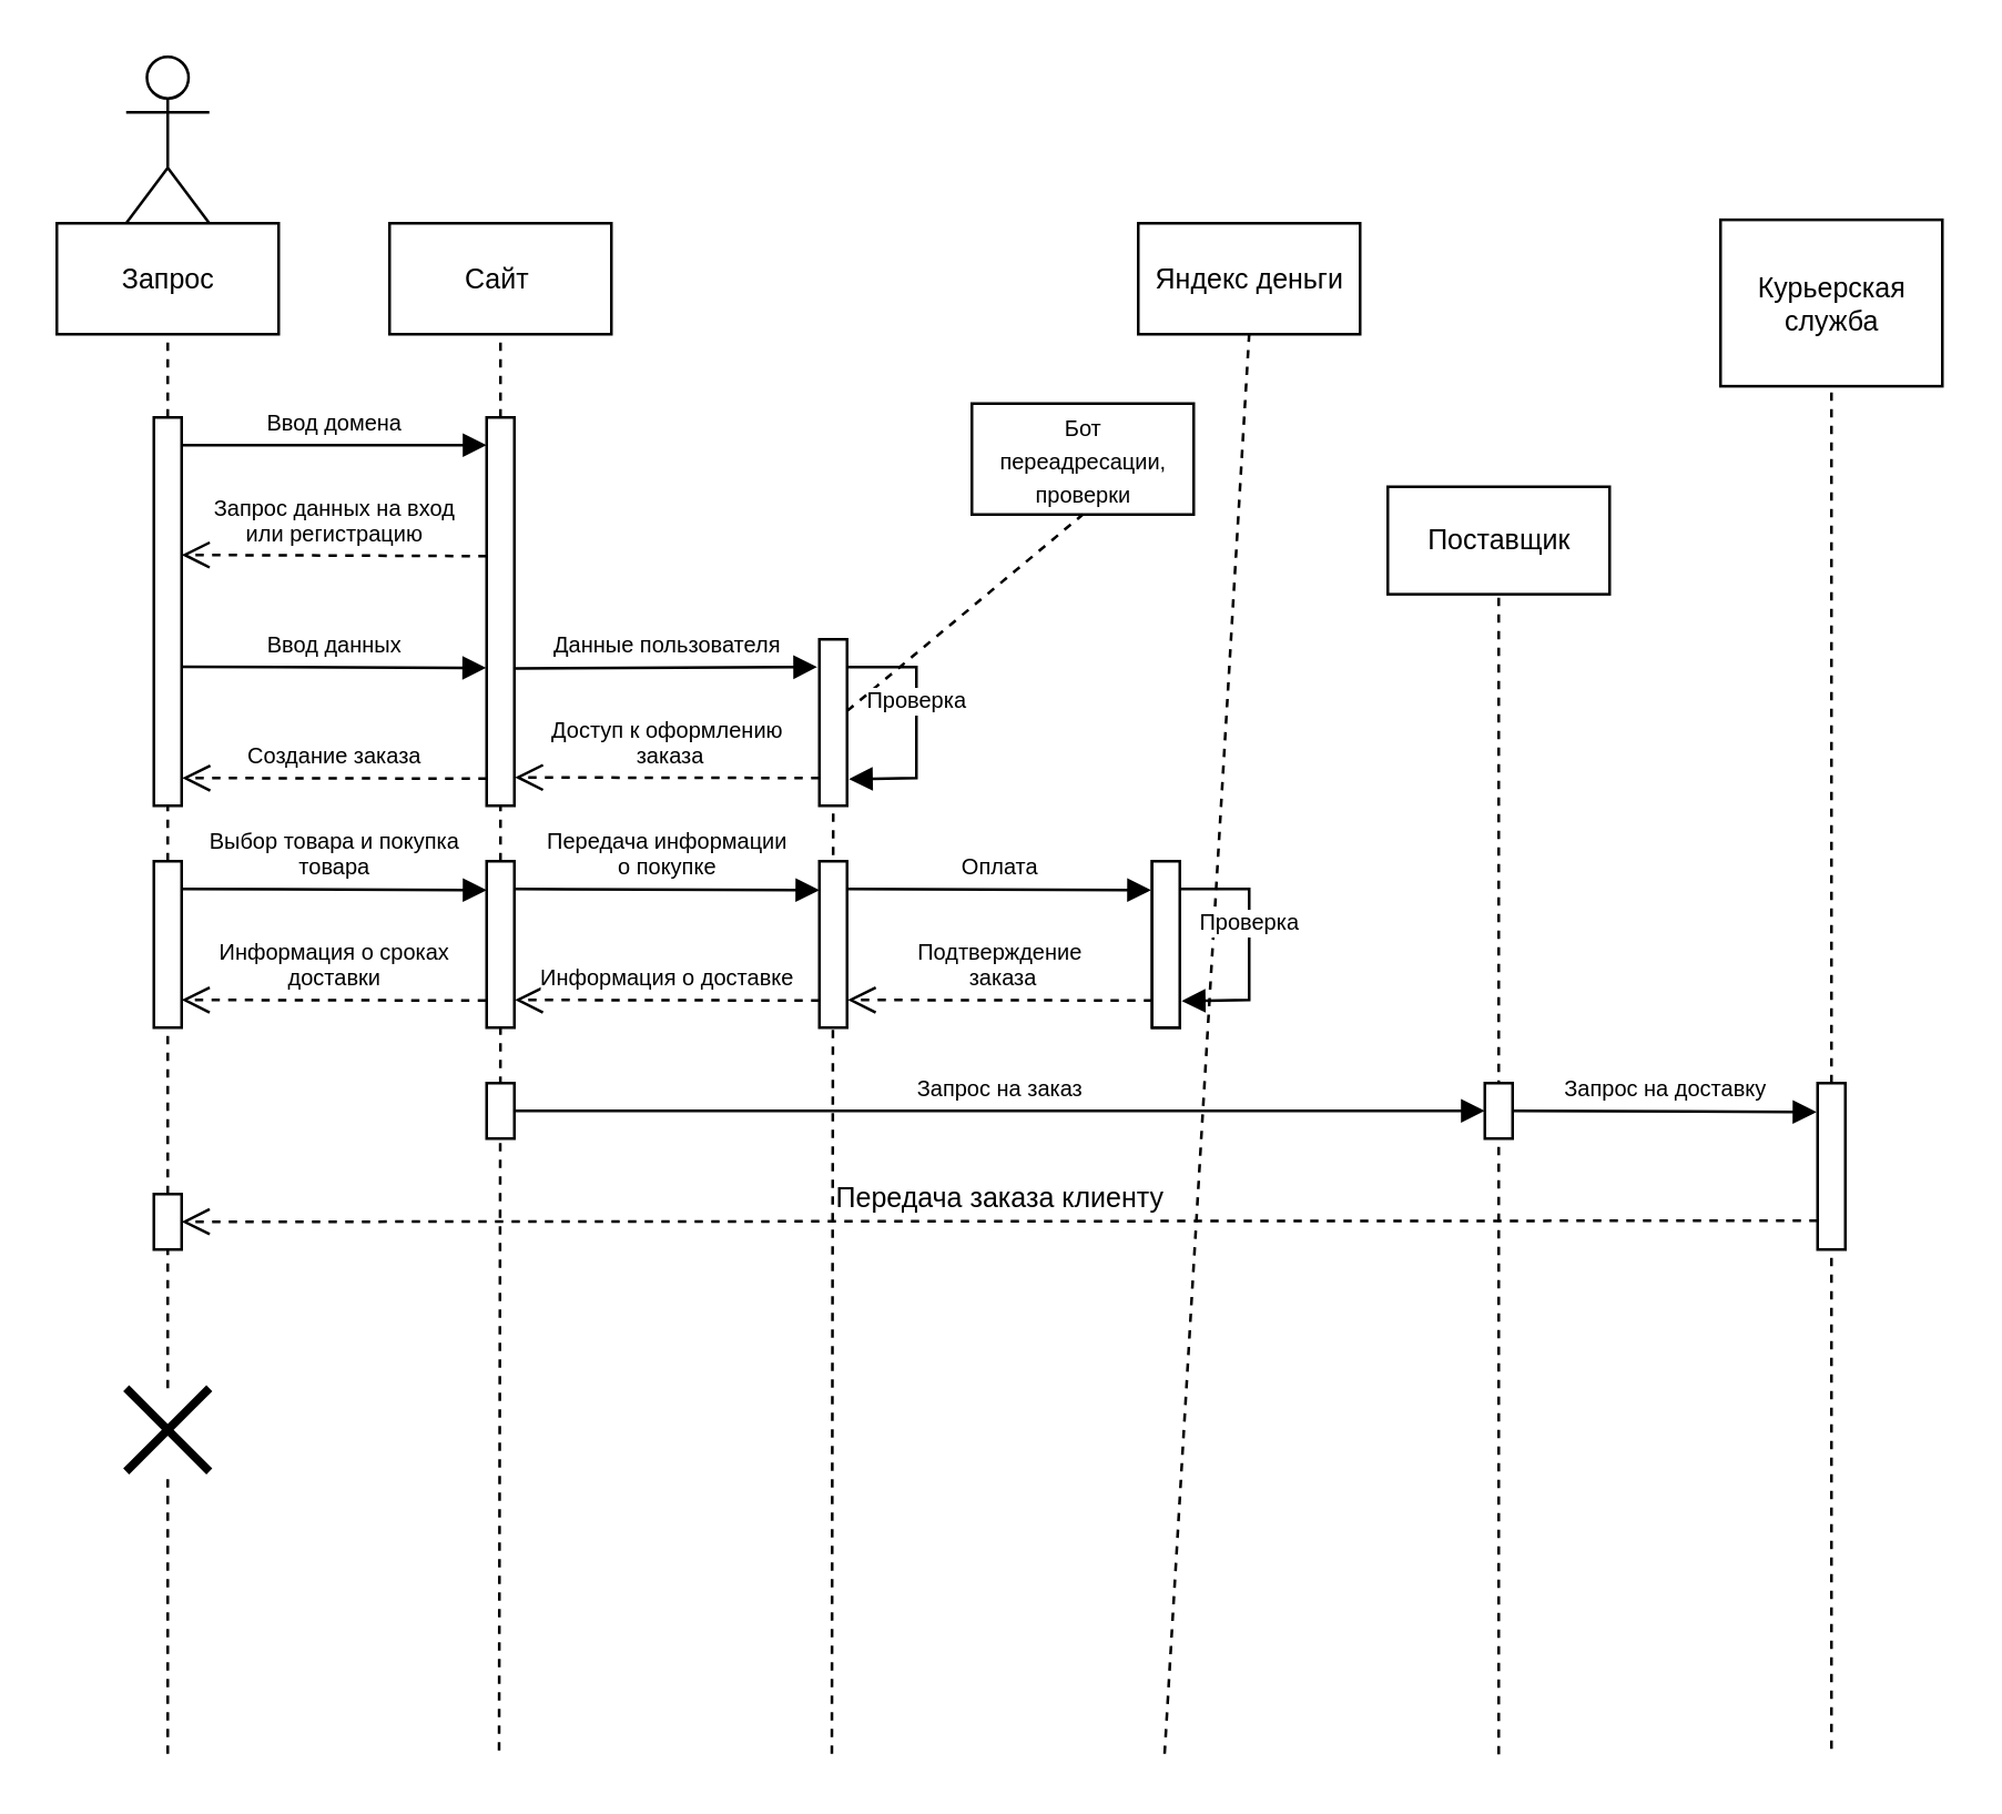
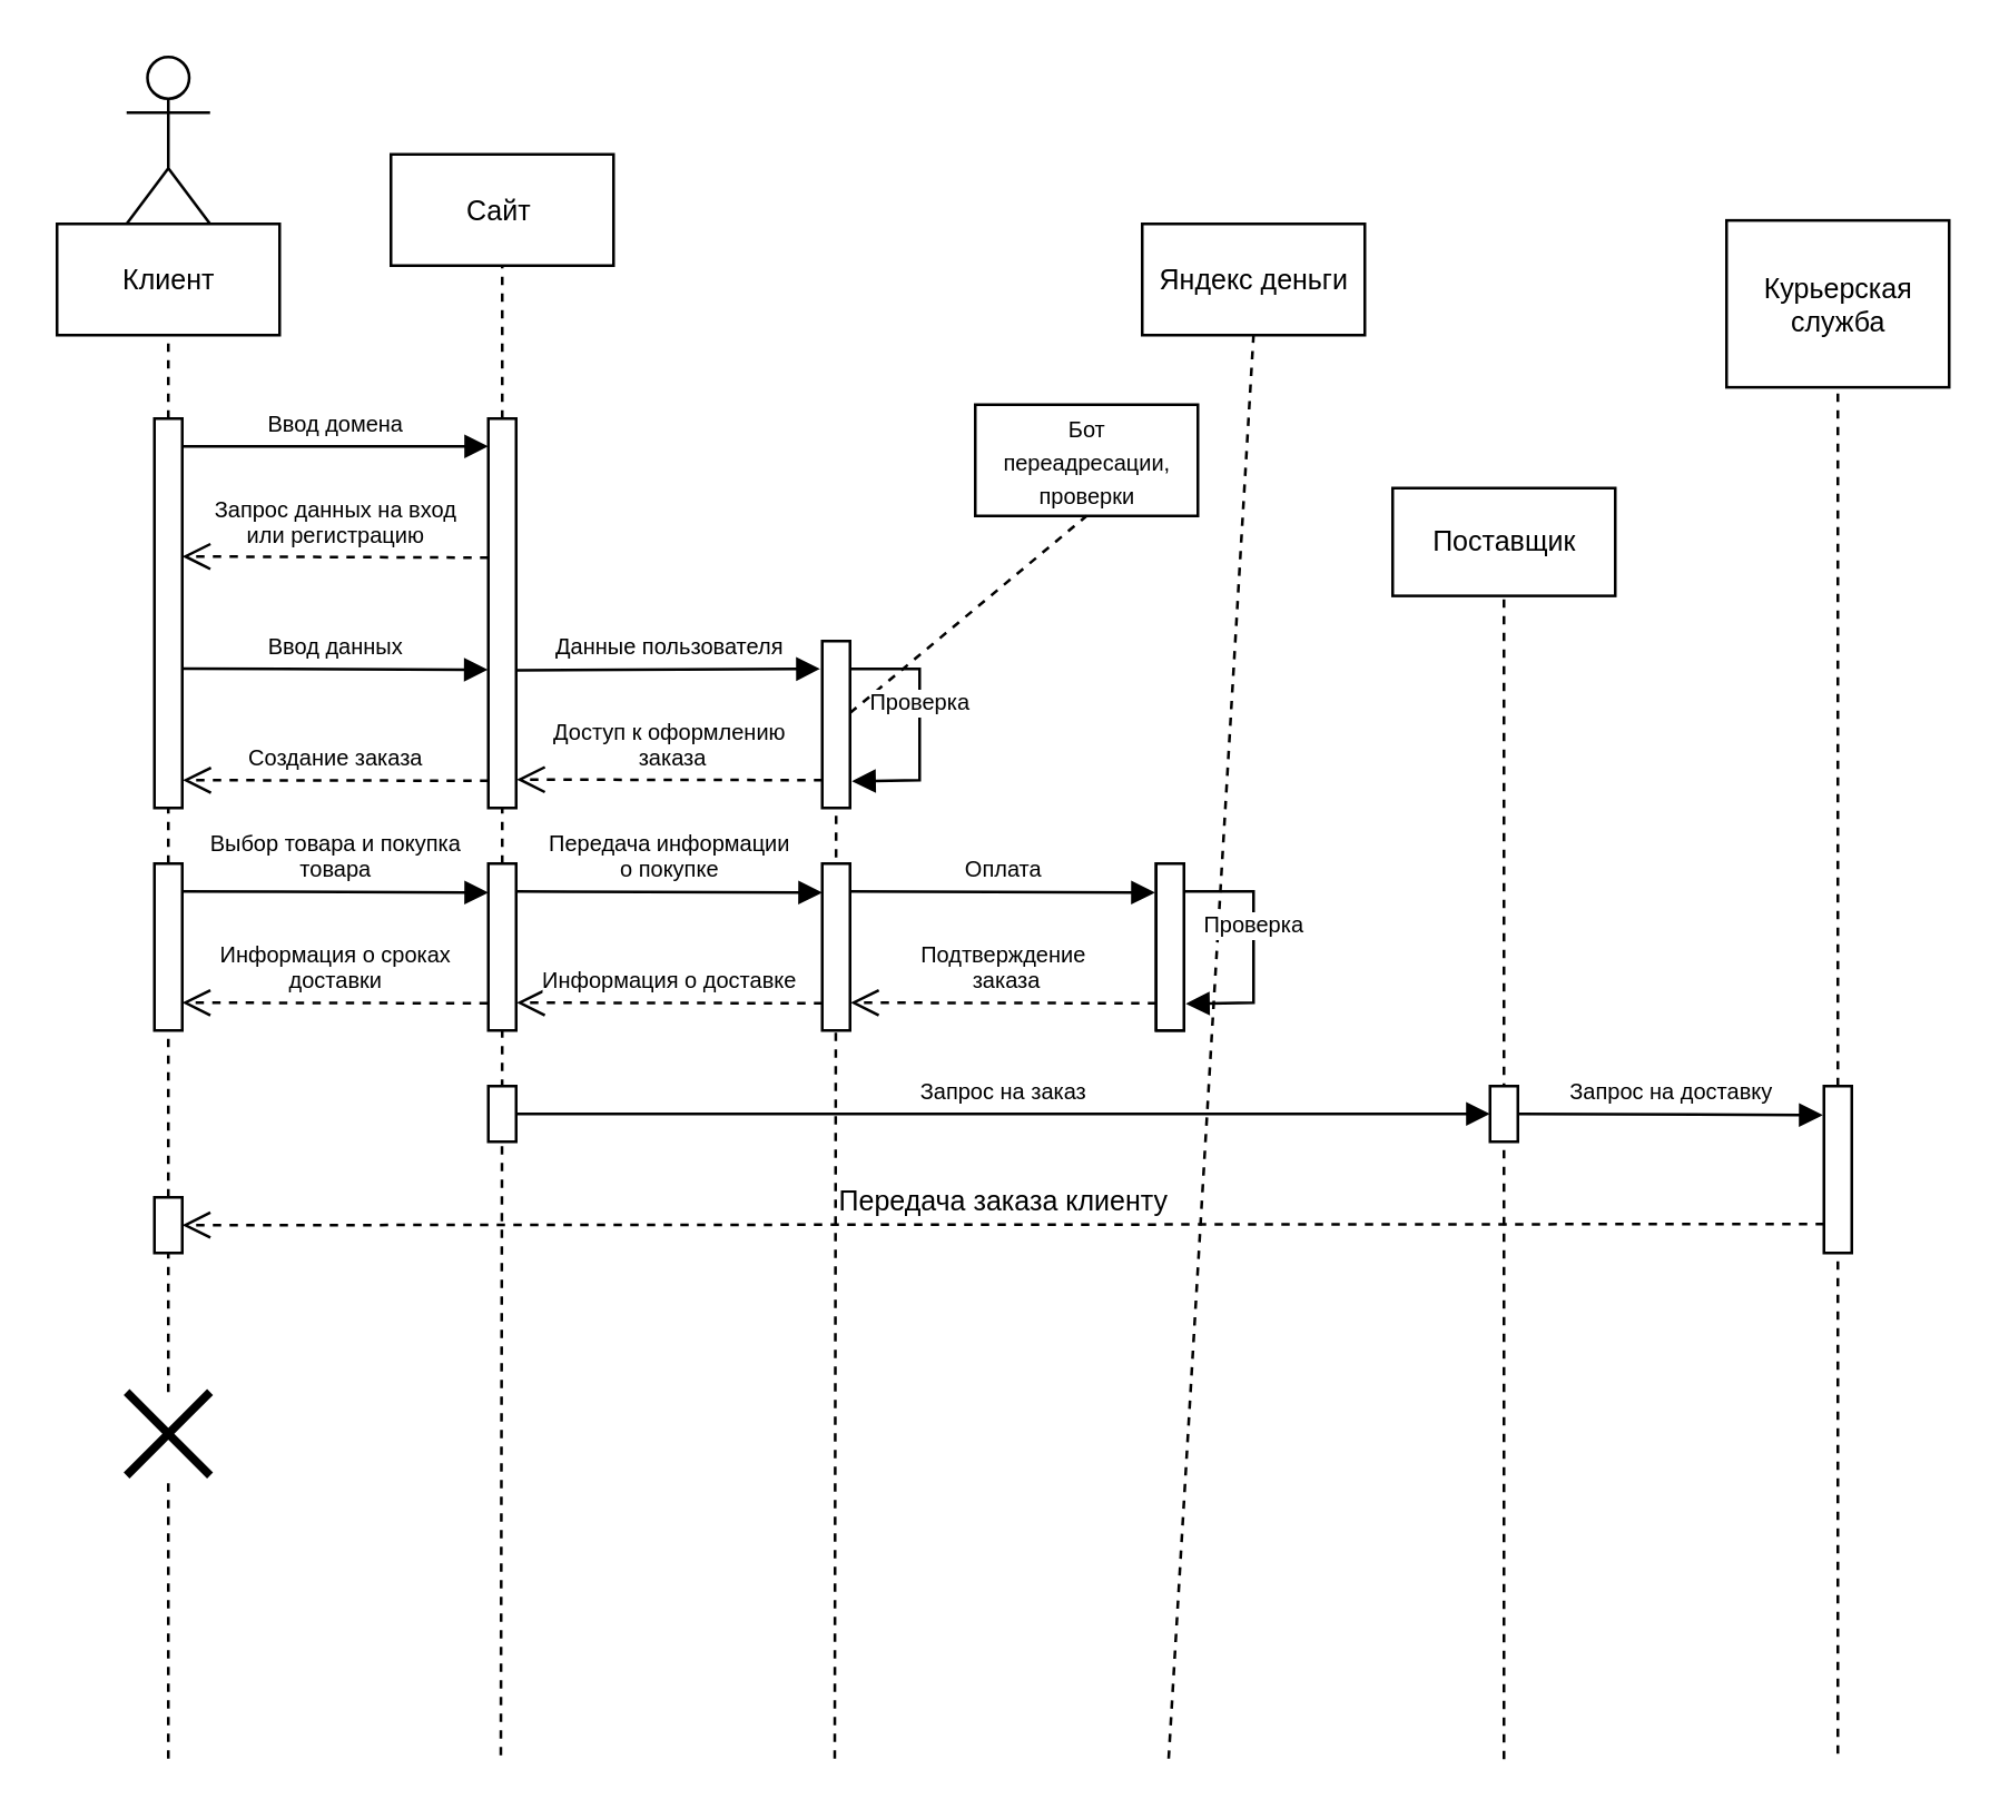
- <mxCell id="7" value="Запрос" style="html=1;fontSize=10;" vertex="1" parent="1"><mxGeometry x="20" y="80" width="80" height="40" as="geometry" /></mxCell>
+ <mxCell id="7" value="Клиент" style="html=1;fontSize=10;" vertex="1" parent="1"><mxGeometry x="20" y="80" width="80" height="40" as="geometry" /></mxCell>
- <mxCell id="2" value="Сайт&amp;nbsp;" style="html=1;fontSize=10;" vertex="1" parent="1"><mxGeometry x="140" y="80" width="80" height="40" as="geometry" /></mxCell>
+ <mxCell id="2" value="Сайт&amp;nbsp;" style="html=1;fontSize=10;" vertex="1" parent="1"><mxGeometry x="140" y="55" width="80" height="40" as="geometry" /></mxCell>
